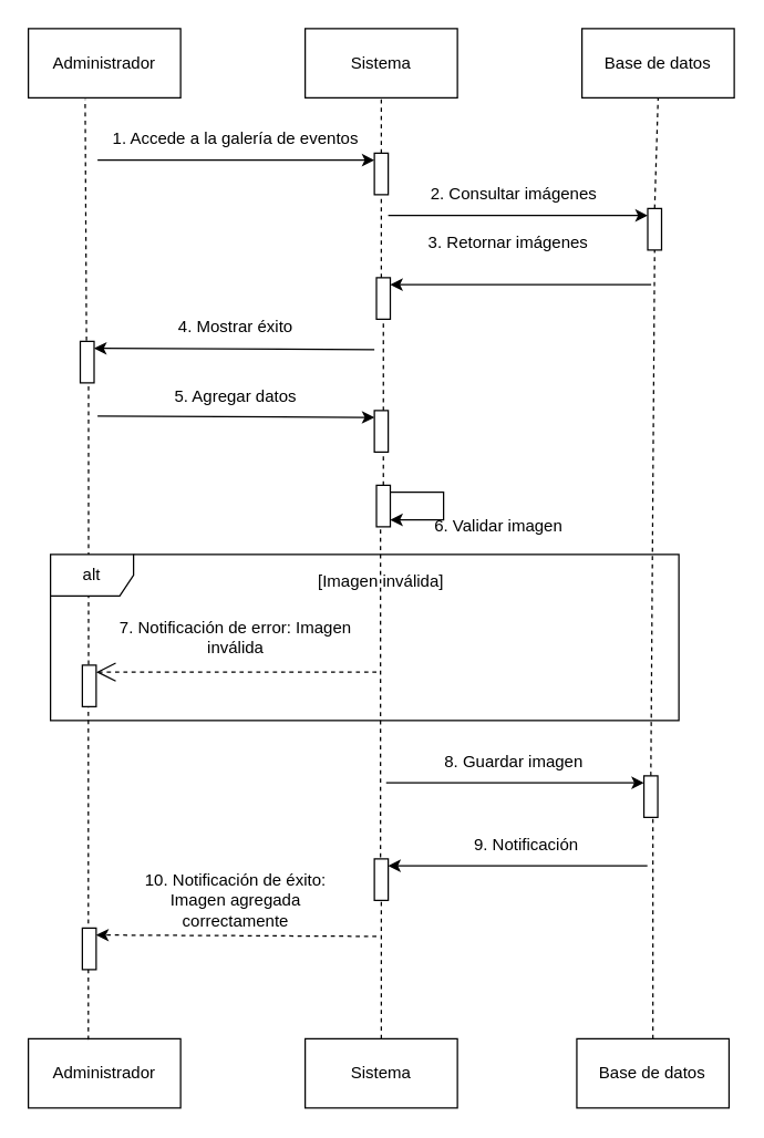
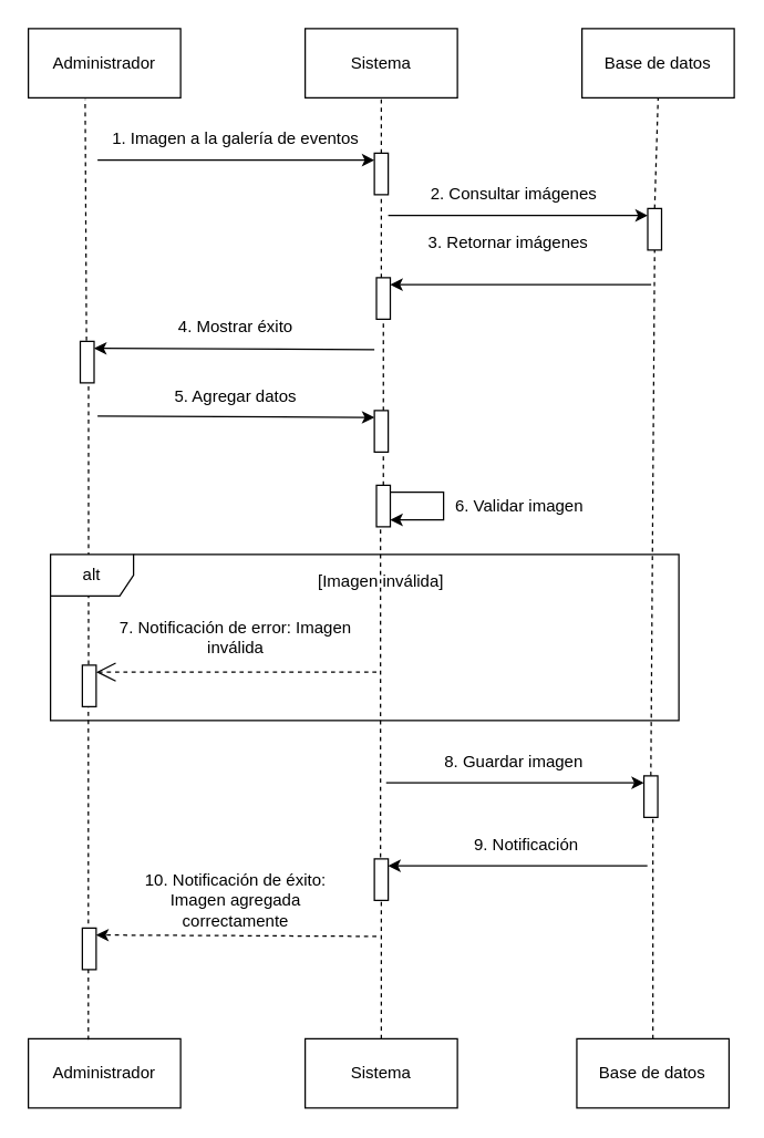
- <mxCell id="12" value="1. Accede a la galería de eventos" style="text;html=1;align=center;verticalAlign=middle;whiteSpace=wrap;rounded=0;" vertex="1" parent="1"><mxGeometry x="70" y="90" width="200" height="20" as="geometry" /></mxCell>
+ <mxCell id="12" value="1. Imagen a la galería de eventos" style="text;html=1;align=center;verticalAlign=middle;whiteSpace=wrap;rounded=0;" vertex="1" parent="1"><mxGeometry x="70" y="90" width="200" height="20" as="geometry" /></mxCell>
- <mxCell id="38" value="6. Validar imagen" style="text;html=1;align=center;verticalAlign=middle;whiteSpace=wrap;rounded=0;" vertex="1" parent="1"><mxGeometry x="305" y="370" width="110" height="20" as="geometry" /></mxCell>
+ <mxCell id="38" value="6. Validar imagen" style="text;html=1;align=center;verticalAlign=middle;whiteSpace=wrap;rounded=0;" vertex="1" parent="1"><mxGeometry x="320" y="355" width="110" height="20" as="geometry" /></mxCell>
